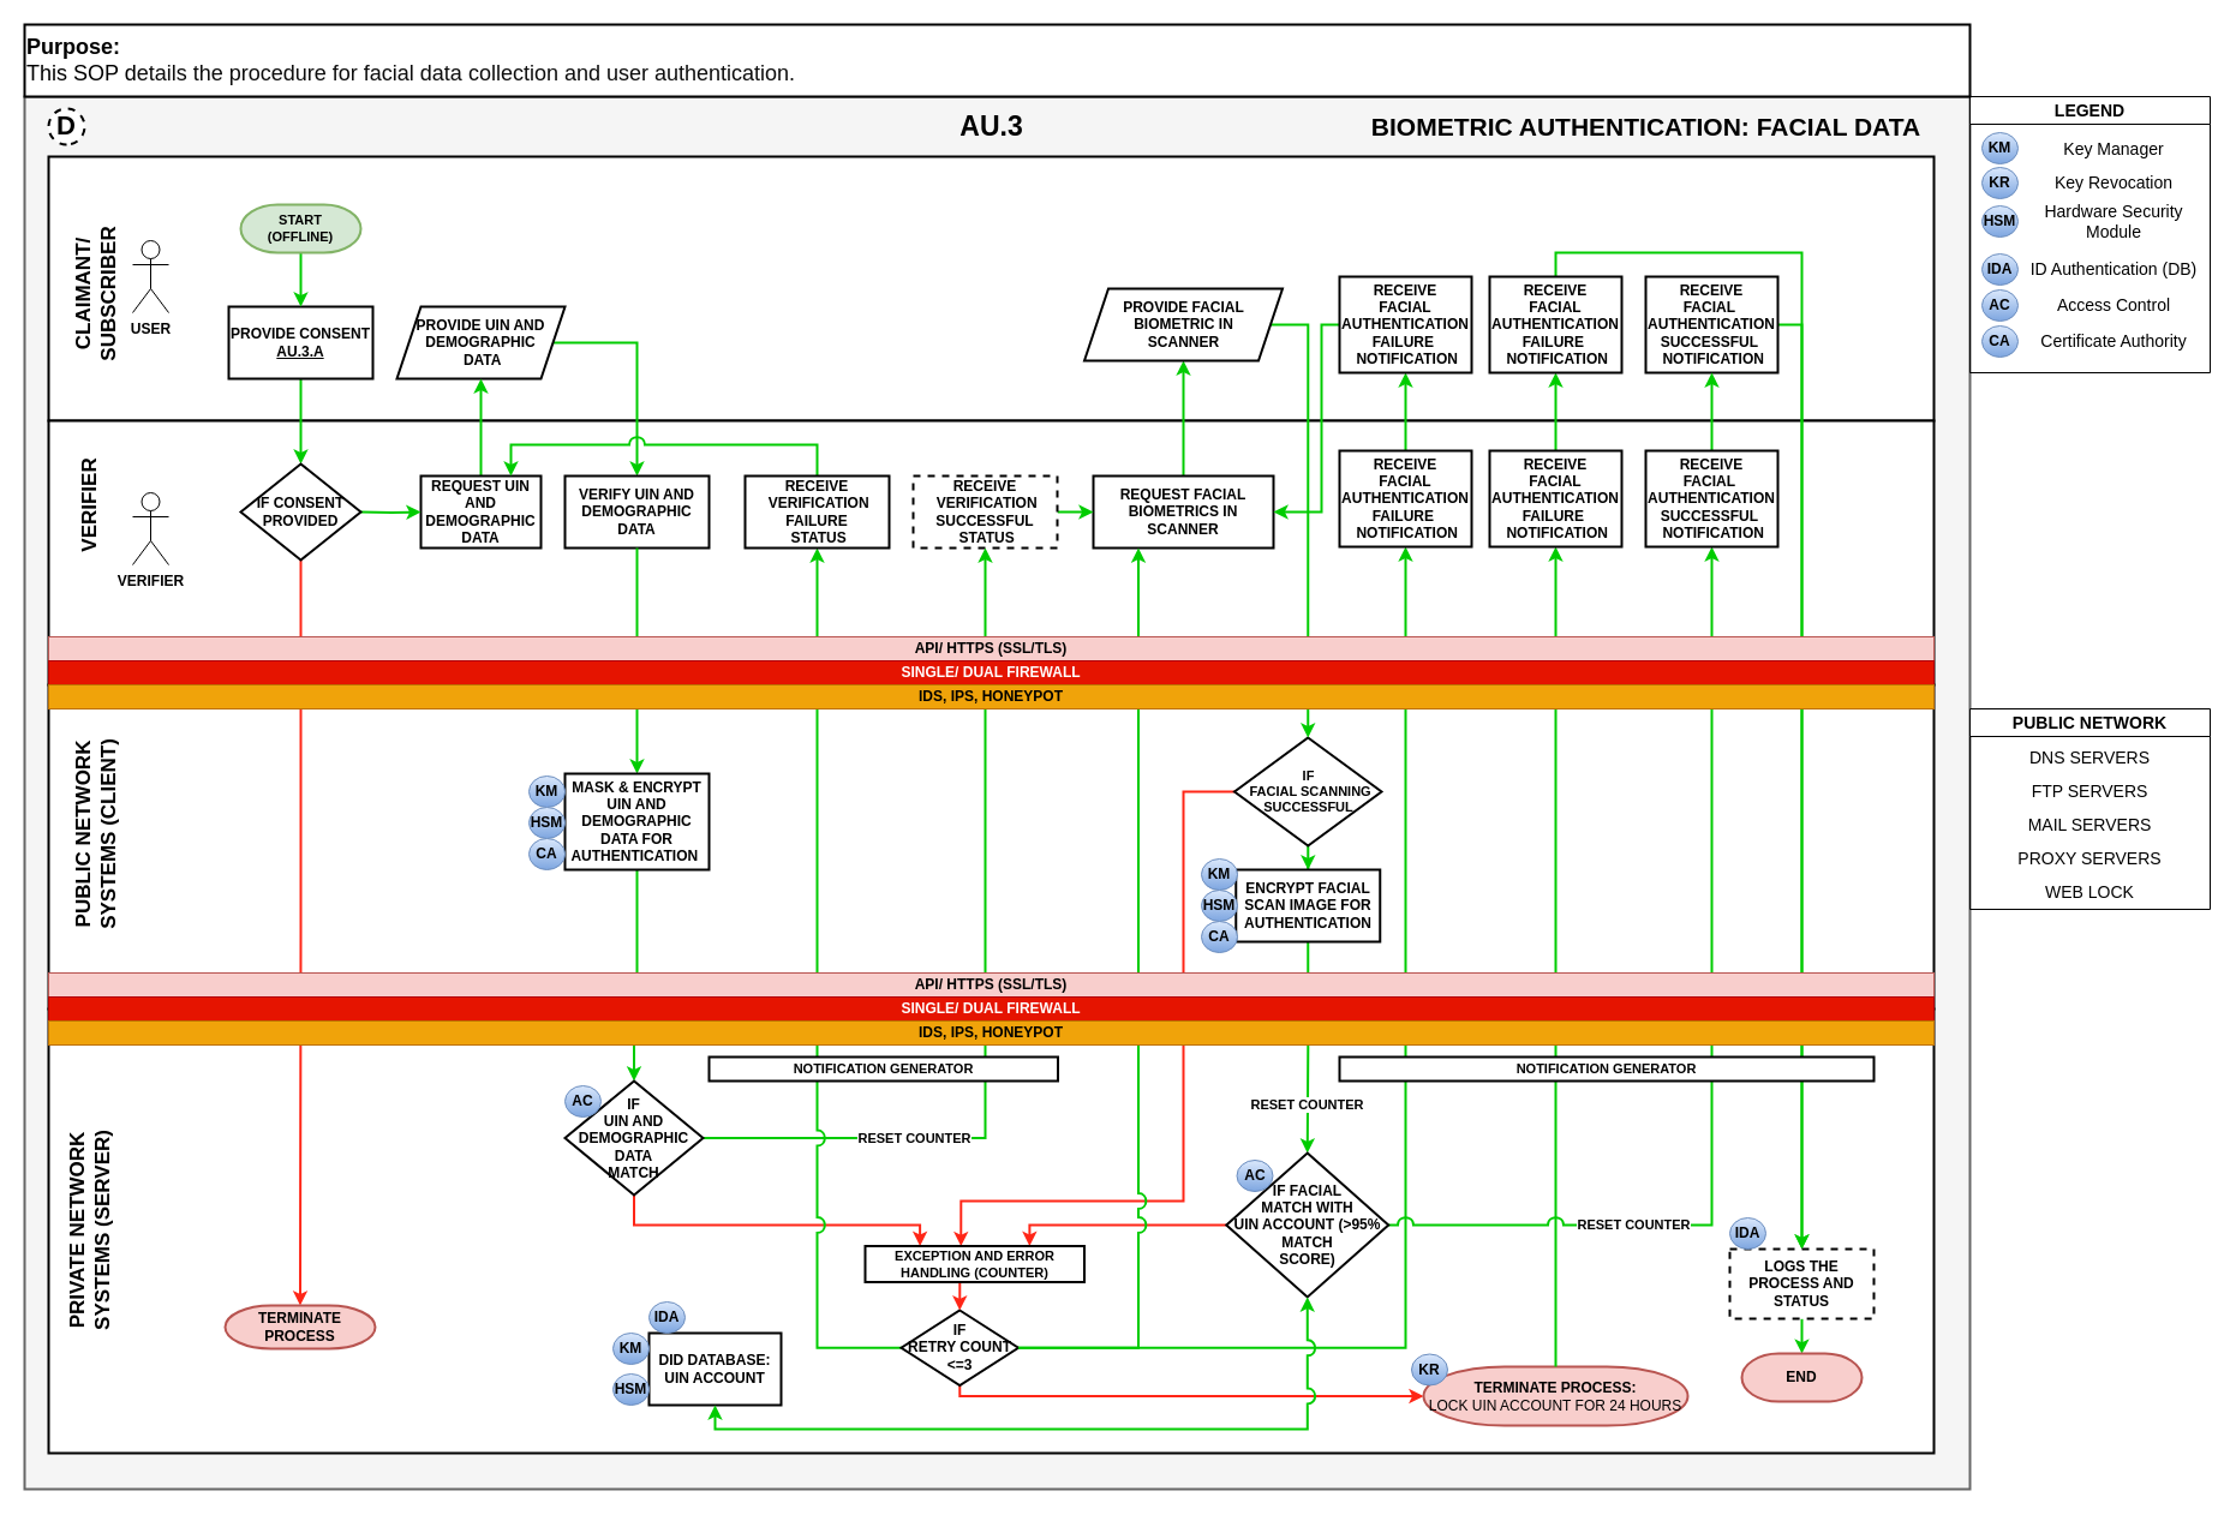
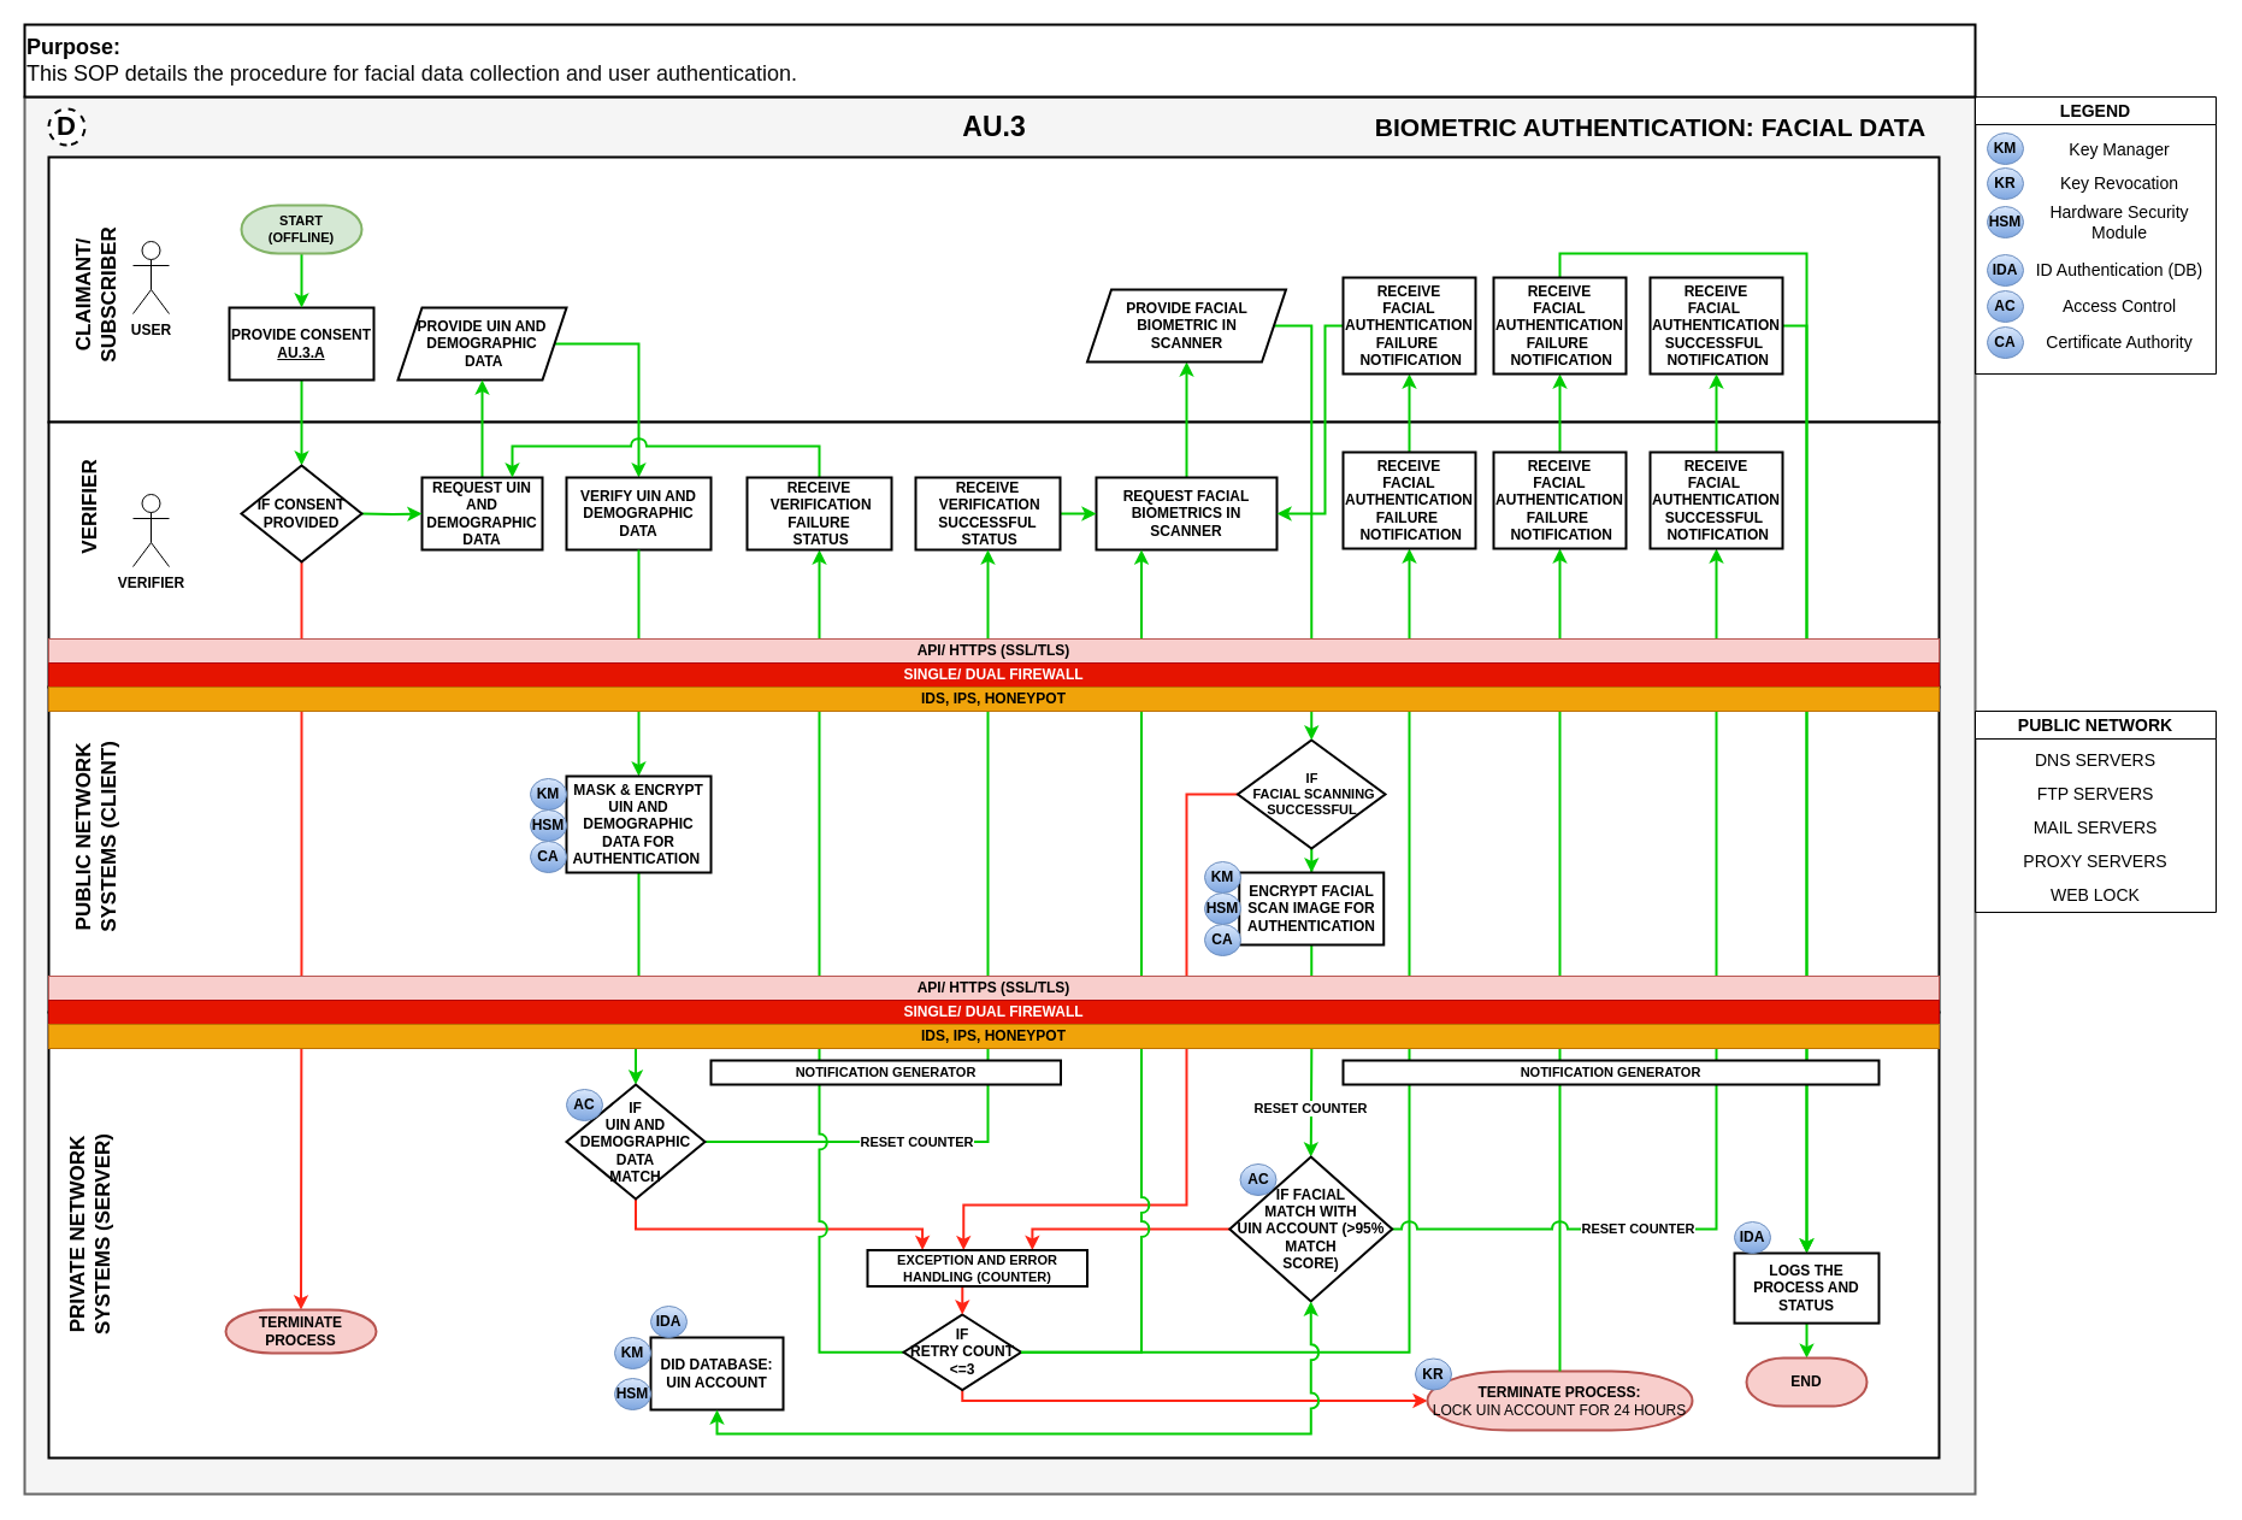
- <mxCell id="19" value="RECEIVE&lt;br&gt;&amp;nbsp;VERIFICATION&lt;br&gt;SUCCESSFUL&lt;br&gt;&amp;nbsp;STATUS" style="rounded=0;whiteSpace=wrap;html=1;strokeWidth=2;fontStyle=1;dashed=1;" parent="1" vertex="1"><mxGeometry x="760" y="396" width="120" height="60" as="geometry" /></mxCell>
+ <mxCell id="19" value="RECEIVE&lt;br&gt;&amp;nbsp;VERIFICATION&lt;br&gt;SUCCESSFUL&lt;br&gt;&amp;nbsp;STATUS" style="rounded=0;whiteSpace=wrap;html=1;strokeWidth=2;fontStyle=1" parent="1" vertex="1"><mxGeometry x="760" y="396" width="120" height="60" as="geometry" /></mxCell>
- <mxCell id="58" value="LOGS THE PROCESS AND STATUS" style="rounded=0;whiteSpace=wrap;html=1;fontStyle=1;strokeWidth=2;dashed=1;" parent="1" vertex="1"><mxGeometry x="1440" y="1040" width="120" height="58.12" as="geometry" /></mxCell>
+ <mxCell id="58" value="LOGS THE PROCESS AND STATUS" style="rounded=0;whiteSpace=wrap;html=1;fontStyle=1;strokeWidth=2;" parent="1" vertex="1"><mxGeometry x="1440" y="1040" width="120" height="58.12" as="geometry" /></mxCell>
